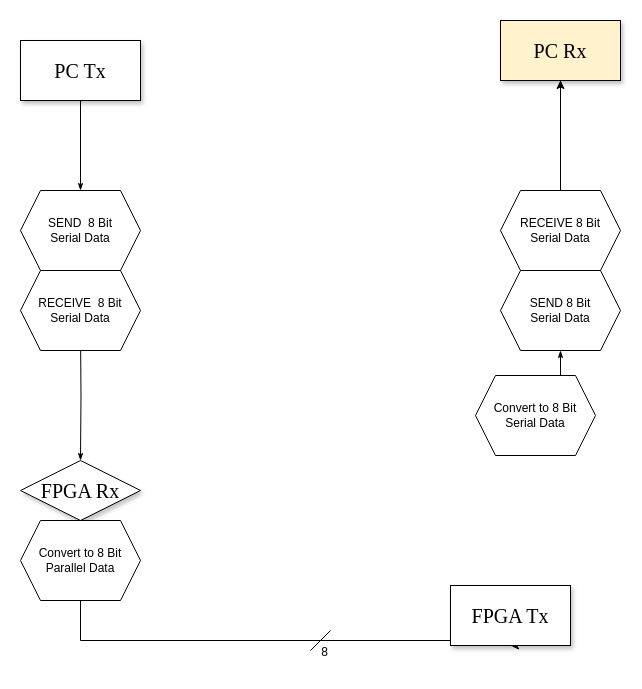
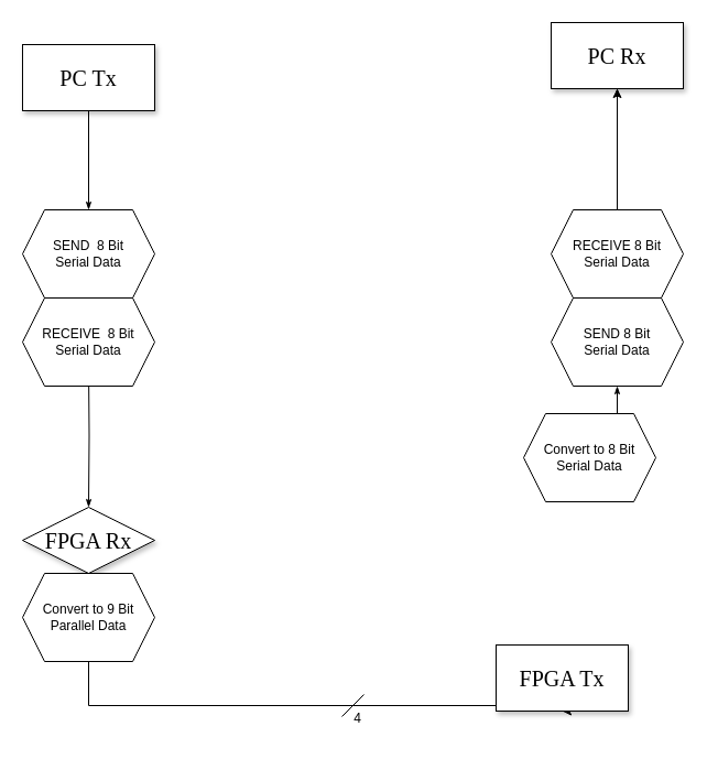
- <mxCell id="5" value="&lt;font style=&quot;font-size: 20px;&quot;&gt;PC Rx&lt;/font&gt;" style="rounded=0;whiteSpace=wrap;html=1;shadow=1;labelBackgroundColor=none;strokeWidth=1;fontFamily=Verdana;fontSize=8;align=center;fillColor=#fff2cc;" vertex="1" parent="1"><mxGeometry x="500" y="20" width="120" height="60" as="geometry" /></mxCell>
+ <mxCell id="5" value="&lt;font style=&quot;font-size: 20px;&quot;&gt;PC Rx&lt;/font&gt;" style="rounded=0;whiteSpace=wrap;html=1;shadow=1;labelBackgroundColor=none;strokeWidth=1;fontFamily=Verdana;fontSize=8;align=center;" vertex="1" parent="1"><mxGeometry x="500" y="20" width="120" height="60" as="geometry" /></mxCell>
- <mxCell id="12" value="Convert to 8 Bit&lt;div&gt;Parallel Data&lt;/div&gt;" style="shape=hexagon;perimeter=hexagonPerimeter2;whiteSpace=wrap;html=1;fixedSize=1;" vertex="1" parent="1"><mxGeometry x="20" y="520" width="120" height="80" as="geometry" /></mxCell>
+ <mxCell id="12" value="Convert to 9 Bit&lt;div&gt;Parallel Data&lt;/div&gt;" style="shape=hexagon;perimeter=hexagonPerimeter2;whiteSpace=wrap;html=1;fixedSize=1;" vertex="1" parent="1"><mxGeometry x="20" y="520" width="120" height="80" as="geometry" /></mxCell>
- <mxCell id="19" value="8" style="text;html=1;align=center;verticalAlign=middle;resizable=0;points=[];autosize=1;strokeColor=none;fillColor=none;" vertex="1" parent="1"><mxGeometry x="309" y="637" width="30" height="30" as="geometry" /></mxCell>
+ <mxCell id="19" value="4" style="text;html=1;align=center;verticalAlign=middle;resizable=0;points=[];autosize=1;strokeColor=none;fillColor=none;" vertex="1" parent="1"><mxGeometry x="309" y="637" width="30" height="30" as="geometry" /></mxCell>
